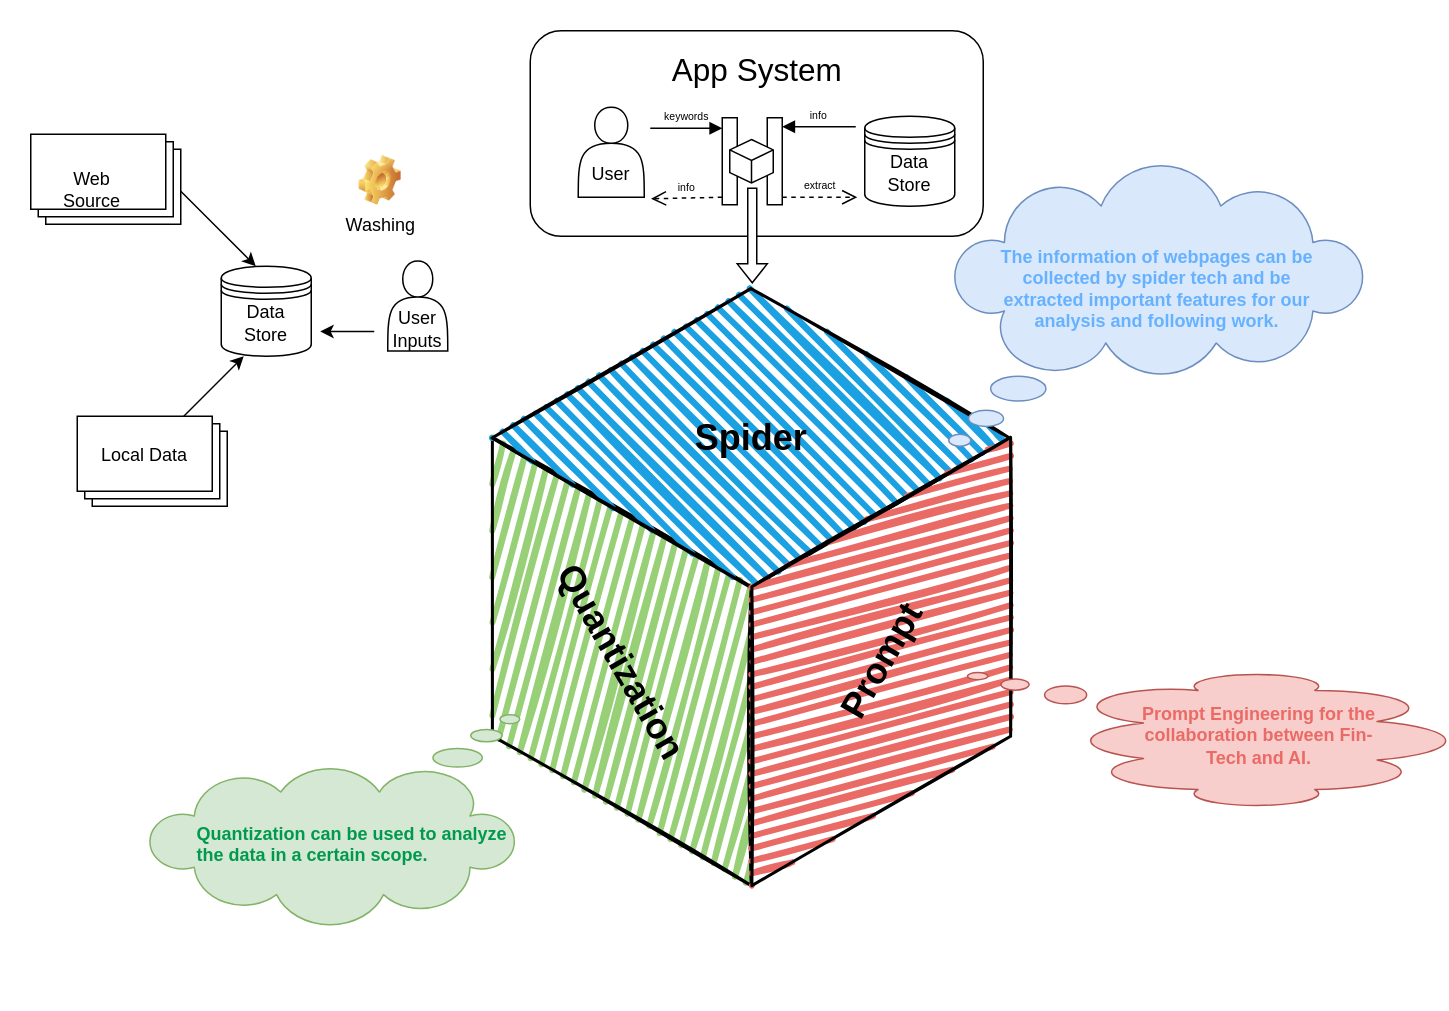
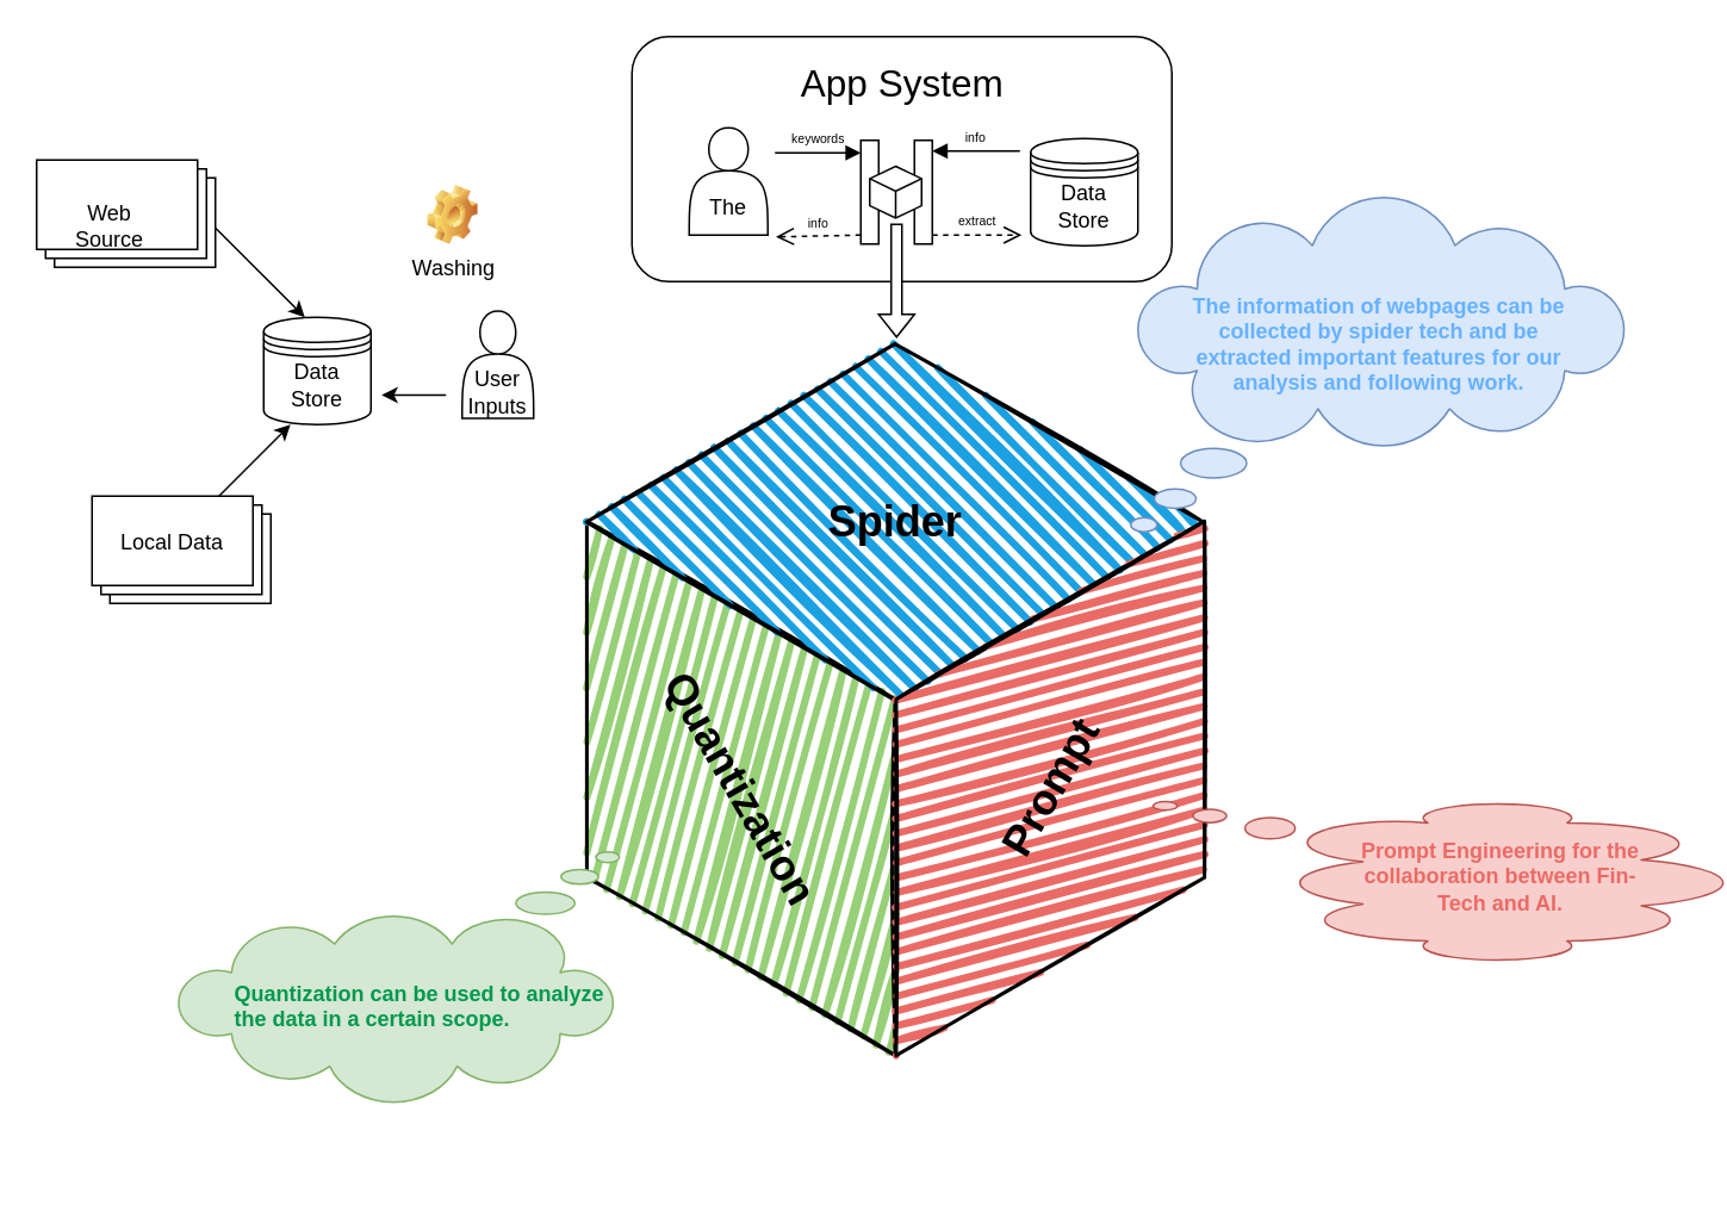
- <mxCell id="14" value="User" style="text;html=1;align=center;verticalAlign=middle;whiteSpace=wrap;rounded=0;" vertex="1" parent="1"><mxGeometry x="377" y="101" width="60" height="30" as="geometry" /></mxCell>
+ <mxCell id="14" value="The" style="text;html=1;align=center;verticalAlign=middle;whiteSpace=wrap;rounded=0;" vertex="1" parent="1"><mxGeometry x="377" y="101" width="60" height="30" as="geometry" /></mxCell>
